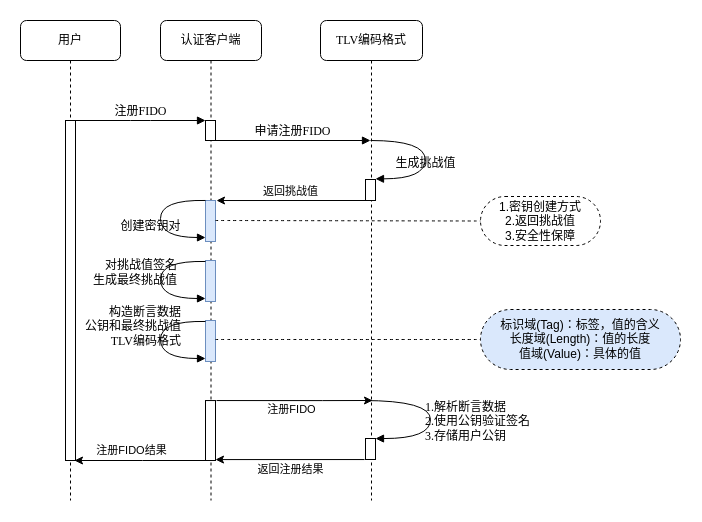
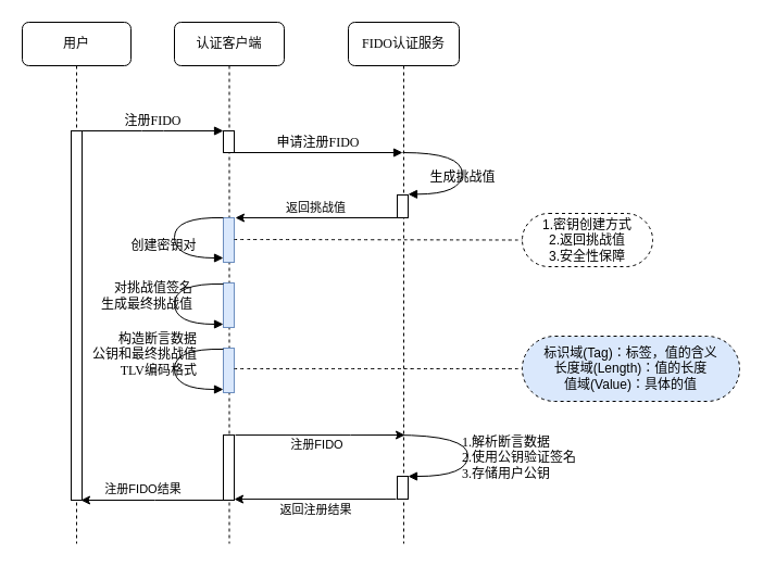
- <mxCell id="9" value="TLV编码格式" style="shape=umlLifeline;perimeter=lifelinePerimeter;whiteSpace=wrap;html=1;container=1;collapsible=0;recursiveResize=0;outlineConnect=0;rounded=1;shadow=0;comic=0;labelBackgroundColor=none;strokeWidth=1;fontFamily=Verdana;fontSize=12;align=center;" parent="1" vertex="1"><mxGeometry x="320" y="20" width="102" height="480" as="geometry" /></mxCell>
+ <mxCell id="9" value="FIDO认证服务" style="shape=umlLifeline;perimeter=lifelinePerimeter;whiteSpace=wrap;html=1;container=1;collapsible=0;recursiveResize=0;outlineConnect=0;rounded=1;shadow=0;comic=0;labelBackgroundColor=none;strokeWidth=1;fontFamily=Verdana;fontSize=12;align=center;" parent="1" vertex="1"><mxGeometry x="320" y="20" width="102" height="480" as="geometry" /></mxCell>
